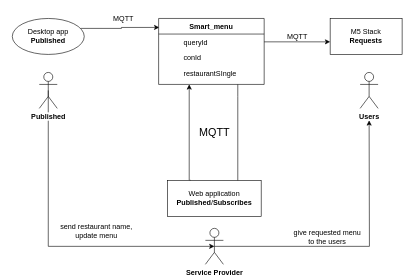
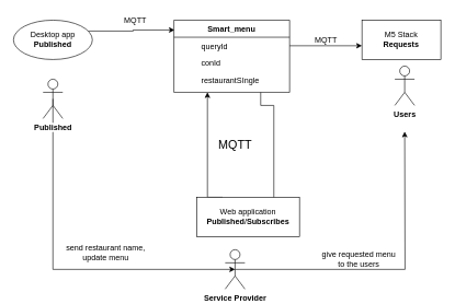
- <mxCell id="21" value="&lt;b&gt;Users&lt;/b&gt;" style="shape=umlActor;verticalLabelPosition=bottom;labelBackgroundColor=#ffffff;verticalAlign=top;html=1;outlineConnect=0;" vertex="1" parent="1"><mxGeometry x="600" y="120" width="30" height="60" as="geometry" /></mxCell>
+ <mxCell id="21" value="&lt;b&gt;Users&lt;/b&gt;" style="shape=umlActor;verticalLabelPosition=bottom;labelBackgroundColor=#ffffff;verticalAlign=top;html=1;outlineConnect=0;" vertex="1" parent="1"><mxGeometry x="600" y="100" width="30" height="60" as="geometry" /></mxCell>
- <mxCell id="6" value="Web application&lt;br&gt;&lt;b&gt;Published&lt;/b&gt;/&lt;b&gt;Subscribes&lt;/b&gt;" style="rounded=0;whiteSpace=wrap;html=1;" vertex="1" parent="1"><mxGeometry x="279" y="300" width="156" height="60" as="geometry" /></mxCell>
+ <mxCell id="6" value="Web application&lt;br&gt;&lt;b&gt;Published&lt;/b&gt;/&lt;b&gt;Subscribes&lt;/b&gt;" style="rounded=0;whiteSpace=wrap;html=1;" vertex="1" parent="1"><mxGeometry x="299" y="300" width="156" height="60" as="geometry" /></mxCell>
